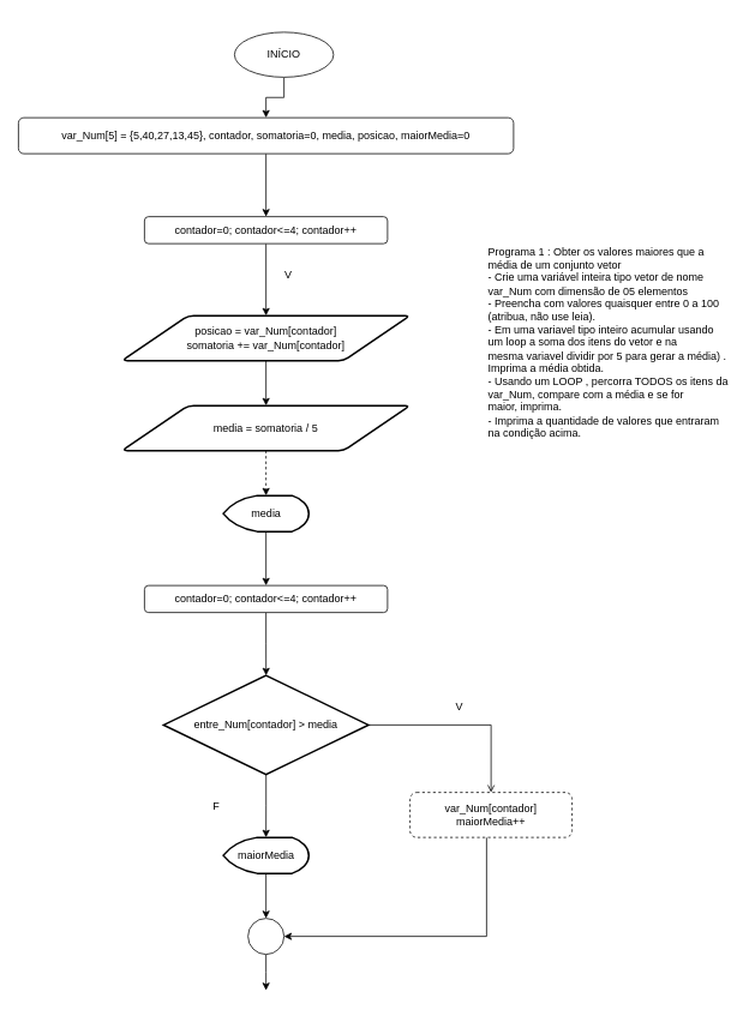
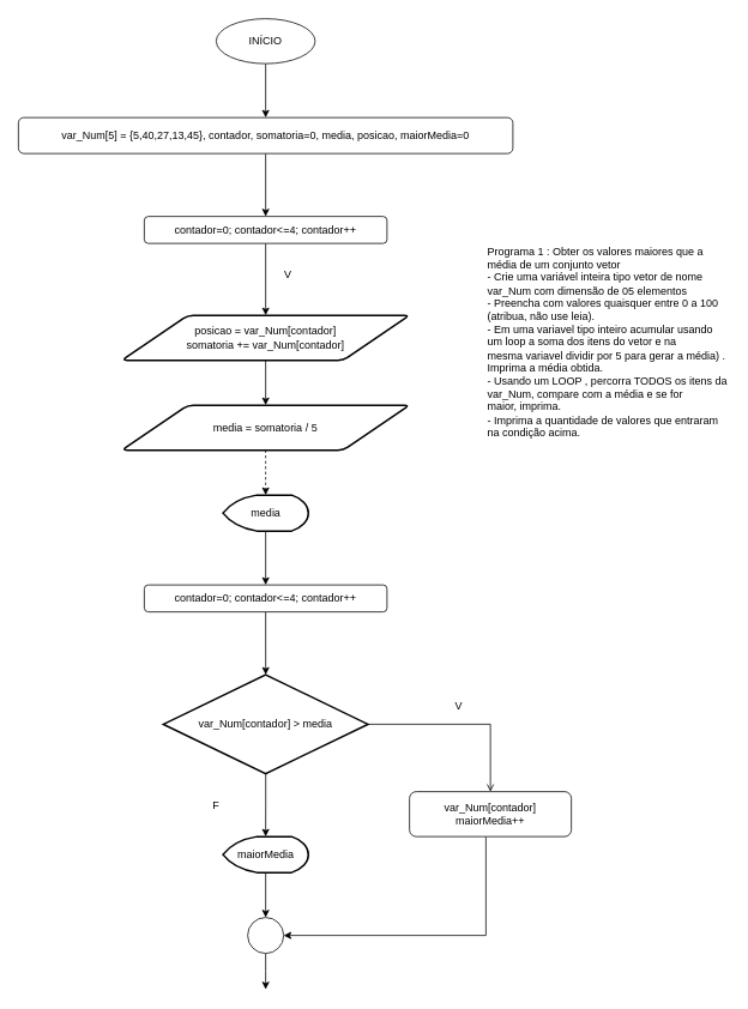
- <mxCell id="3" value="INÍCIO" style="ellipse;whiteSpace=wrap;html=1;" vertex="1" parent="1"><mxGeometry x="260" y="35" width="110" height="50" as="geometry" /></mxCell>
+ <mxCell id="3" value="INÍCIO" style="ellipse;whiteSpace=wrap;html=1;" vertex="1" parent="1"><mxGeometry x="240" y="20" width="110" height="50" as="geometry" /></mxCell>
- <mxCell id="19" value="entre_Num[contador] &amp;gt; media" style="strokeWidth=2;html=1;shape=mxgraph.flowchart.decision;whiteSpace=wrap;" vertex="1" parent="1"><mxGeometry x="181.25" y="750" width="227.5" height="110" as="geometry" /></mxCell>
+ <mxCell id="19" value="var_Num[contador] &amp;gt; media" style="strokeWidth=2;html=1;shape=mxgraph.flowchart.decision;whiteSpace=wrap;" vertex="1" parent="1"><mxGeometry x="181.25" y="750" width="227.5" height="110" as="geometry" /></mxCell>
- <mxCell id="21" value="var_Num[contador]&lt;br&gt;maiorMedia++" style="rounded=1;whiteSpace=wrap;html=1;dashed=1;" vertex="1" parent="1"><mxGeometry x="455" y="880" width="180" height="50" as="geometry" /></mxCell>
+ <mxCell id="21" value="var_Num[contador]&lt;br&gt;maiorMedia++" style="rounded=1;whiteSpace=wrap;html=1;" vertex="1" parent="1"><mxGeometry x="455" y="880" width="180" height="50" as="geometry" /></mxCell>
